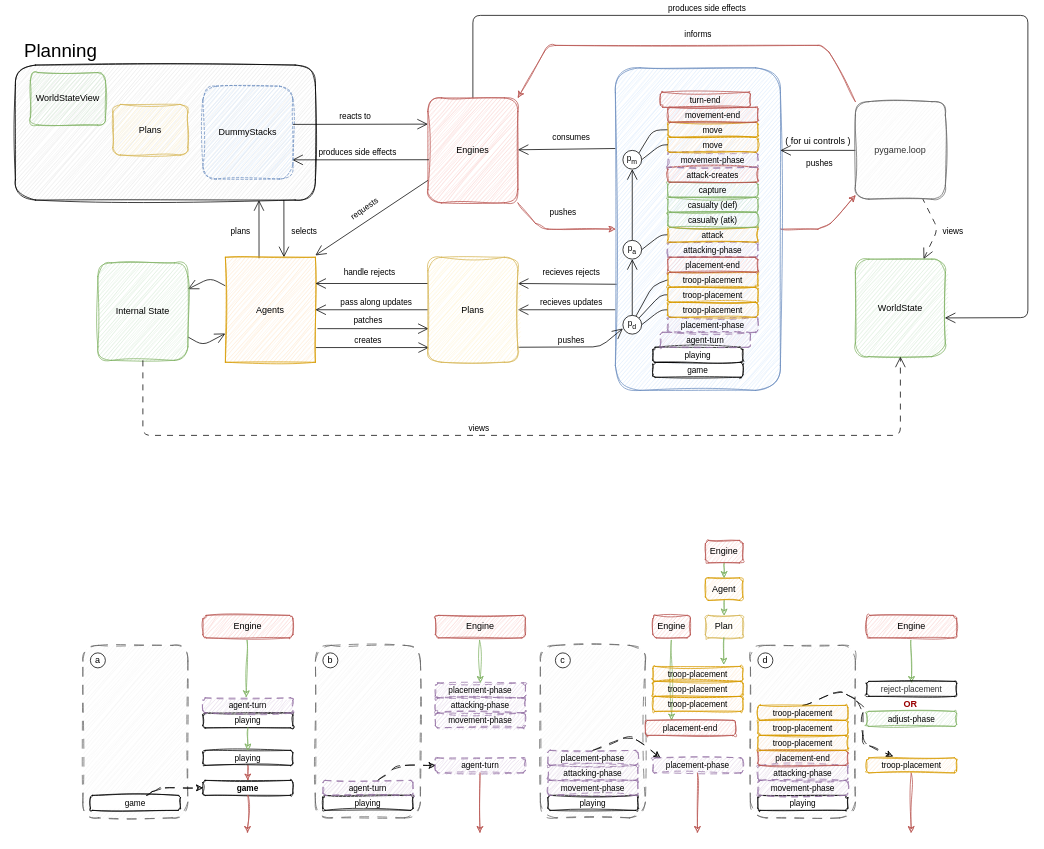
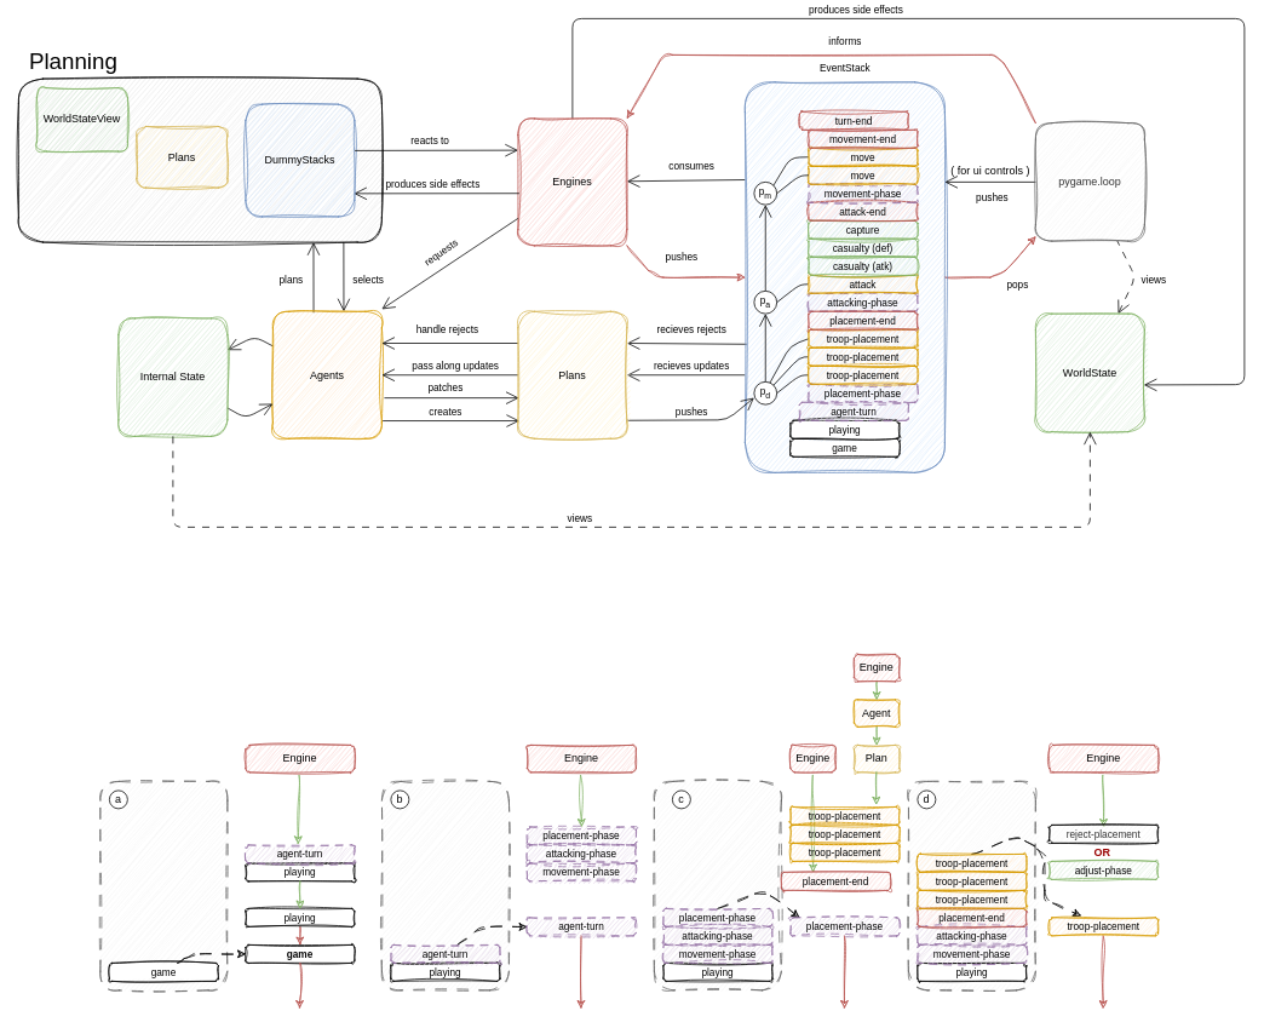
+ <mxCell id="105" value="EventStack" style="text;html=1;align=center;verticalAlign=middle;resizable=0;points=[];autosize=1;strokeColor=none;fillColor=none;fontFamily=Helvetica;fontSize=11;fontColor=default;labelBackgroundColor=none;rounded=1;" parent="69" vertex="1"><mxGeometry x="870" y="40" width="80" height="30" as="geometry" /></mxCell>
- <mxCell id="143" value="DummyStacks" style="rounded=1;whiteSpace=wrap;html=1;fillColor=#dae8fc;strokeColor=#6c8ebf;sketch=1;curveFitting=1;jiggle=2;dashed=1;" parent="69" vertex="1"><mxGeometry x="250" y="94.38" width="120" height="123.75" as="geometry" /></mxCell>
+ <mxCell id="143" value="DummyStacks" style="rounded=1;whiteSpace=wrap;html=1;fillColor=#dae8fc;strokeColor=#6c8ebf;sketch=1;curveFitting=1;jiggle=2;" parent="69" vertex="1"><mxGeometry x="250" y="94.38" width="120" height="123.75" as="geometry" /></mxCell>
- <mxCell id="123" value="attack-creates" style="rounded=1;whiteSpace=wrap;html=1;fontFamily=Helvetica;fontSize=11;labelBackgroundColor=none;fillColor=#f8cecc;strokeColor=#b85450;sketch=1;curveFitting=1;jiggle=2;" parent="69" vertex="1"><mxGeometry x="870" y="202.5" width="120" height="20" as="geometry" /></mxCell>
+ <mxCell id="123" value="attack-end" style="rounded=1;whiteSpace=wrap;html=1;fontFamily=Helvetica;fontSize=11;labelBackgroundColor=none;fillColor=#f8cecc;strokeColor=#b85450;sketch=1;curveFitting=1;jiggle=2;" parent="69" vertex="1"><mxGeometry x="870" y="202.5" width="120" height="20" as="geometry" /></mxCell>
+ <mxCell id="154" value="pops" style="text;html=1;align=center;verticalAlign=middle;resizable=0;points=[];autosize=1;strokeColor=none;fillColor=none;fontFamily=Helvetica;fontSize=11;fontColor=default;labelBackgroundColor=default;" vertex="1" parent="69"><mxGeometry x="1075" y="278" width="50" height="30" as="geometry" /></mxCell>
- <mxCell id="97" value="Agents" style="whiteSpace=wrap;html=1;fillColor=#ffe6cc;strokeColor=#d79b00;sketch=1;curveFitting=1;jiggle=2;rounded=0;" parent="69" vertex="1"><mxGeometry x="280" y="322.5" width="120" height="140" as="geometry" /></mxCell>
+ <mxCell id="97" value="Agents" style="rounded=1;whiteSpace=wrap;html=1;fillColor=#ffe6cc;strokeColor=#d79b00;sketch=1;curveFitting=1;jiggle=2;" parent="69" vertex="1"><mxGeometry x="280" y="322.5" width="120" height="140" as="geometry" /></mxCell>
